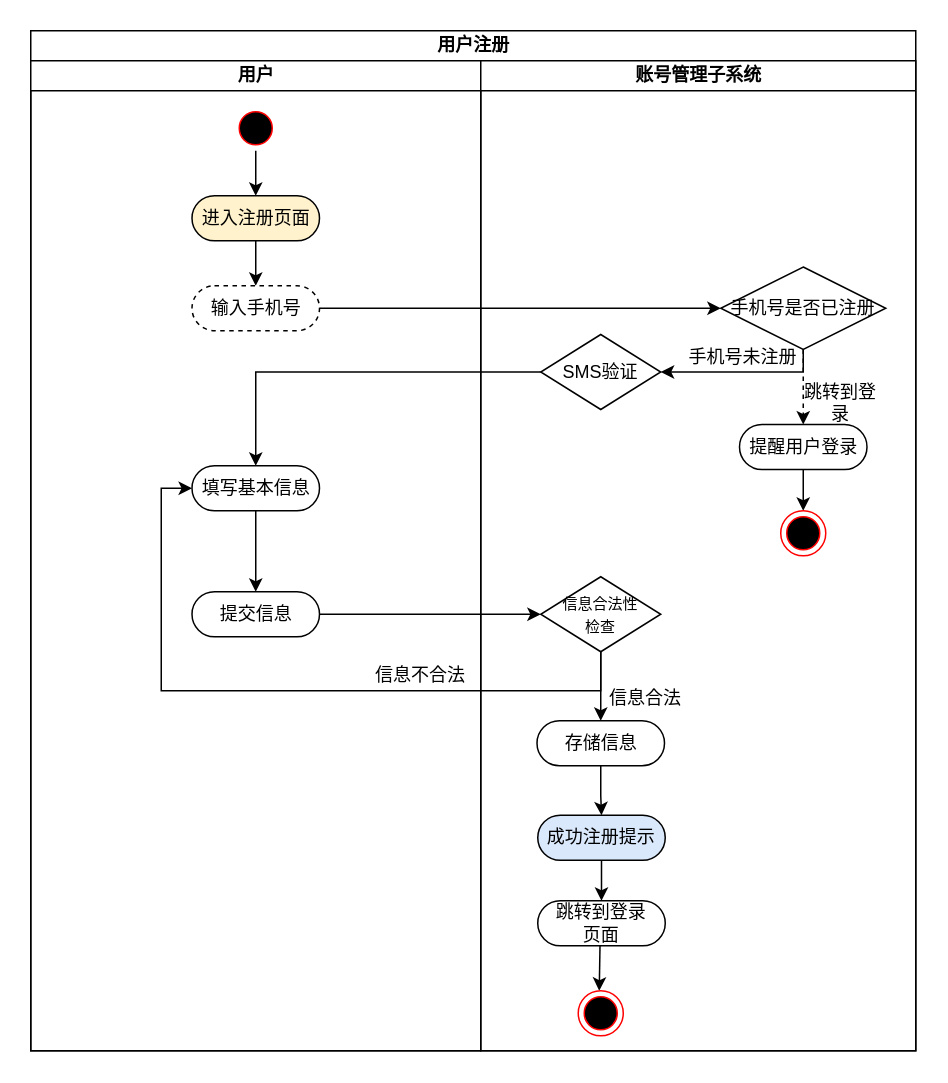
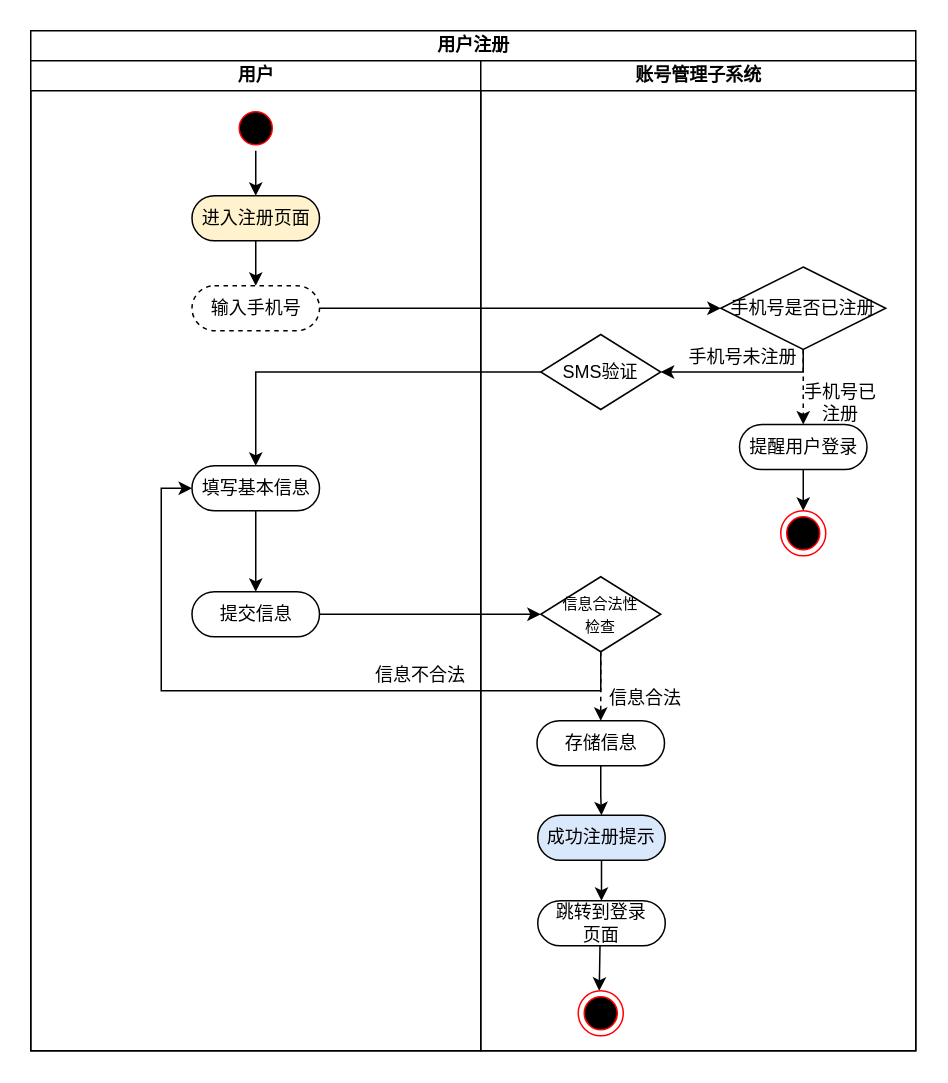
- <mxCell id="20" value="跳转到登录" style="text;html=1;strokeColor=none;fillColor=none;align=center;verticalAlign=middle;whiteSpace=wrap;rounded=0;" vertex="1" parent="13"><mxGeometry x="210.0" y="212.5" width="60" height="30" as="geometry" /></mxCell>
+ <mxCell id="20" value="手机号已注册" style="text;html=1;strokeColor=none;fillColor=none;align=center;verticalAlign=middle;whiteSpace=wrap;rounded=0;" vertex="1" parent="13"><mxGeometry x="210.0" y="212.5" width="60" height="30" as="geometry" /></mxCell>
- <mxCell id="23" style="edgeStyle=orthogonalEdgeStyle;rounded=0;orthogonalLoop=1;jettySize=auto;html=1;entryX=0.5;entryY=0;entryDx=0;entryDy=0;" edge="1" parent="13" source="24" target="26"><mxGeometry relative="1" as="geometry" /></mxCell>
+ <mxCell id="23" style="edgeStyle=orthogonalEdgeStyle;rounded=0;orthogonalLoop=1;jettySize=auto;html=1;entryX=0.5;entryY=0;entryDx=0;entryDy=0;dashed=1;" edge="1" parent="13" source="24" target="26"><mxGeometry relative="1" as="geometry" /></mxCell>
